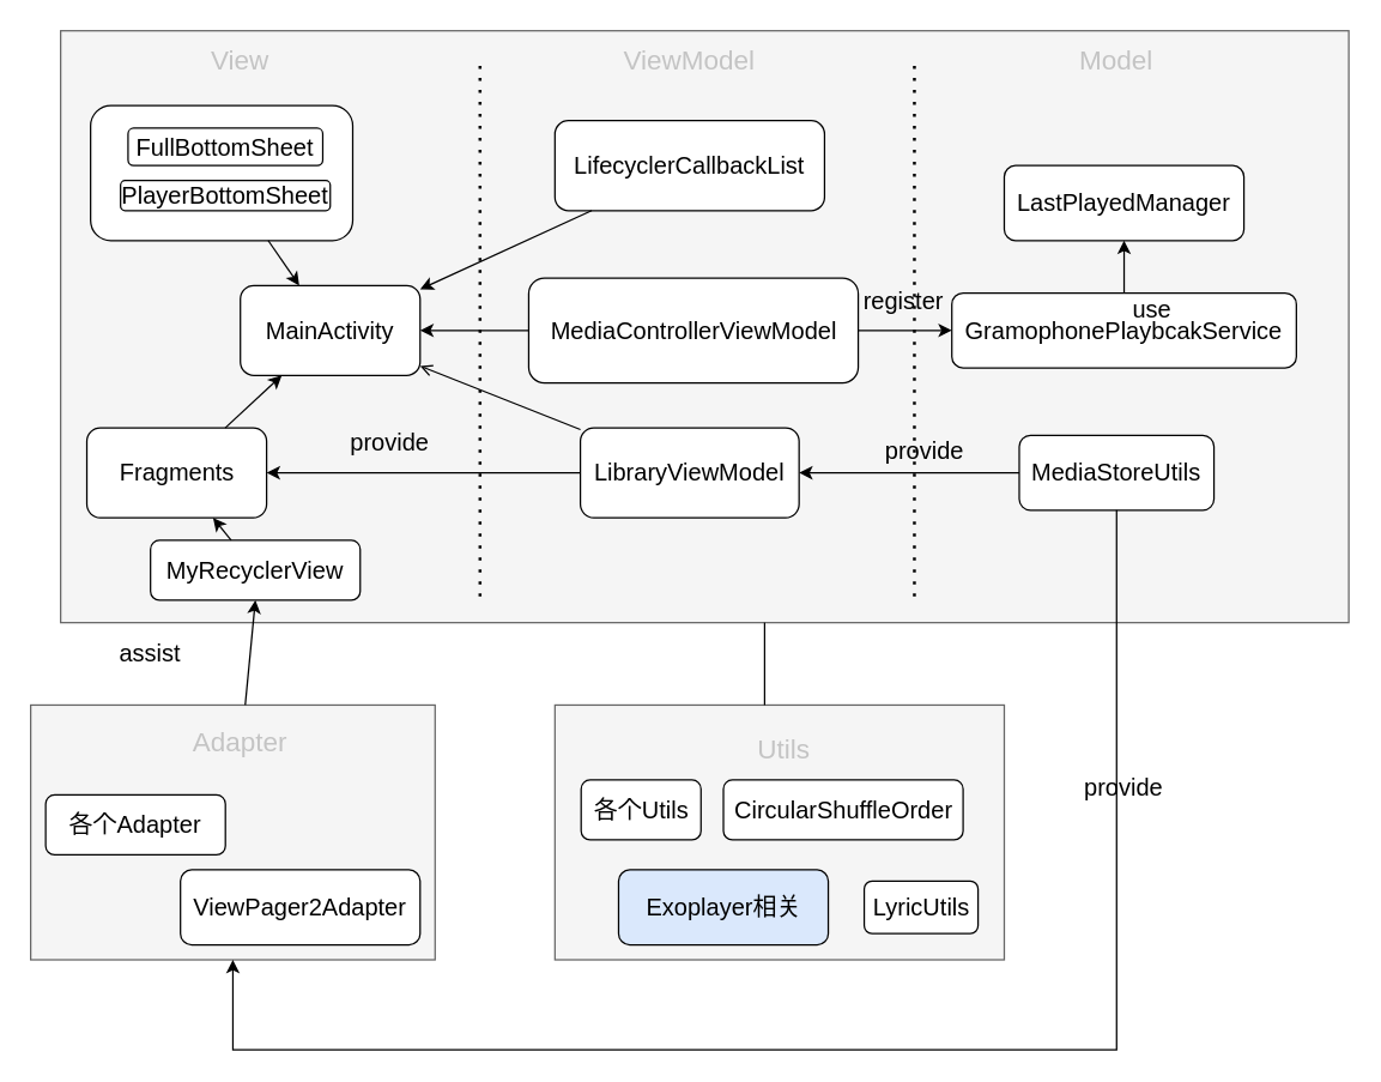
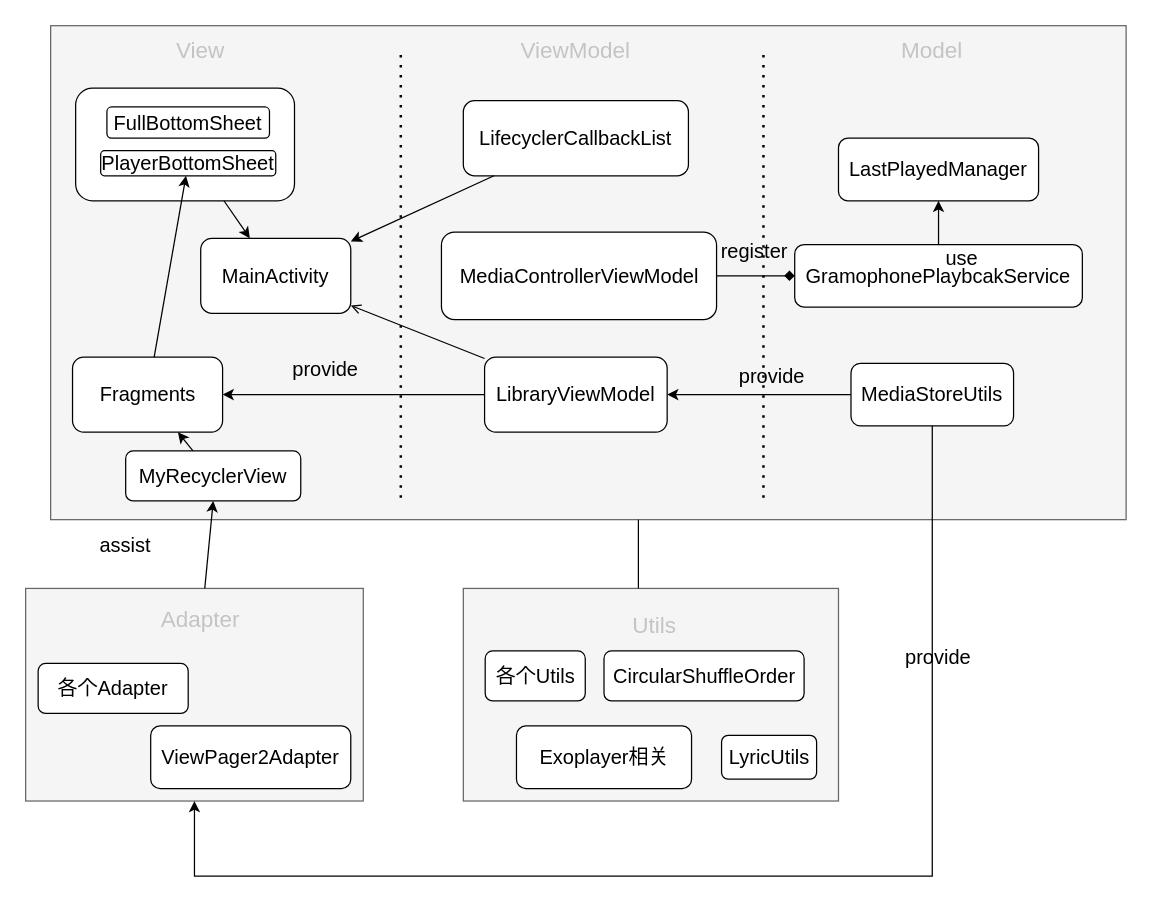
- <mxCell id="36" value="" style="endArrow=classic;html=1;rounded=0;fontSize=16;fontColor=#000000;" edge="1" parent="1" source="18" target="11"><mxGeometry width="50" height="50" relative="1" as="geometry"><mxPoint x="340" y="220" as="sourcePoint" /><mxPoint x="460" y="190" as="targetPoint" /></mxGeometry></mxCell>
- <mxCell id="40" value="" style="endArrow=classic;html=1;rounded=0;fontSize=16;fontColor=#000000;" edge="1" parent="1" source="18" target="10"><mxGeometry width="50" height="50" relative="1" as="geometry"><mxPoint x="410" y="240" as="sourcePoint" /><mxPoint x="460" y="190" as="targetPoint" /></mxGeometry></mxCell>
+ <mxCell id="40" value="" style="endArrow=diamond;html=1;rounded=0;fontSize=16;fontColor=#000000;" edge="1" parent="1" source="18" target="10"><mxGeometry width="50" height="50" relative="1" as="geometry"><mxPoint x="410" y="240" as="sourcePoint" /><mxPoint x="460" y="190" as="targetPoint" /></mxGeometry></mxCell>
- <mxCell id="33" value="" style="endArrow=classic;html=1;rounded=0;fontSize=16;fontColor=#000000;" edge="1" parent="1" source="12" target="11"><mxGeometry width="50" height="50" relative="1" as="geometry"><mxPoint x="410" y="340" as="sourcePoint" /><mxPoint x="460" y="290" as="targetPoint" /></mxGeometry></mxCell>
+ <mxCell id="33" value="" style="endArrow=classic;html=1;rounded=0;fontSize=16;fontColor=#000000;" edge="1" parent="1" source="12" target="15"><mxGeometry width="50" height="50" relative="1" as="geometry"><mxPoint x="410" y="340" as="sourcePoint" /><mxPoint x="460" y="290" as="targetPoint" /></mxGeometry></mxCell>
- <mxCell id="24" value="Exoplayer相关" style="rounded=1;whiteSpace=wrap;html=1;fontSize=16;fontColor=#000000;fillColor=#dae8fc;" vertex="1" parent="1"><mxGeometry x="412.5" y="580" width="140" height="50" as="geometry" /></mxCell>
+ <mxCell id="24" value="Exoplayer相关" style="rounded=1;whiteSpace=wrap;html=1;fontSize=16;fontColor=#000000;" vertex="1" parent="1"><mxGeometry x="412.5" y="580" width="140" height="50" as="geometry" /></mxCell>
